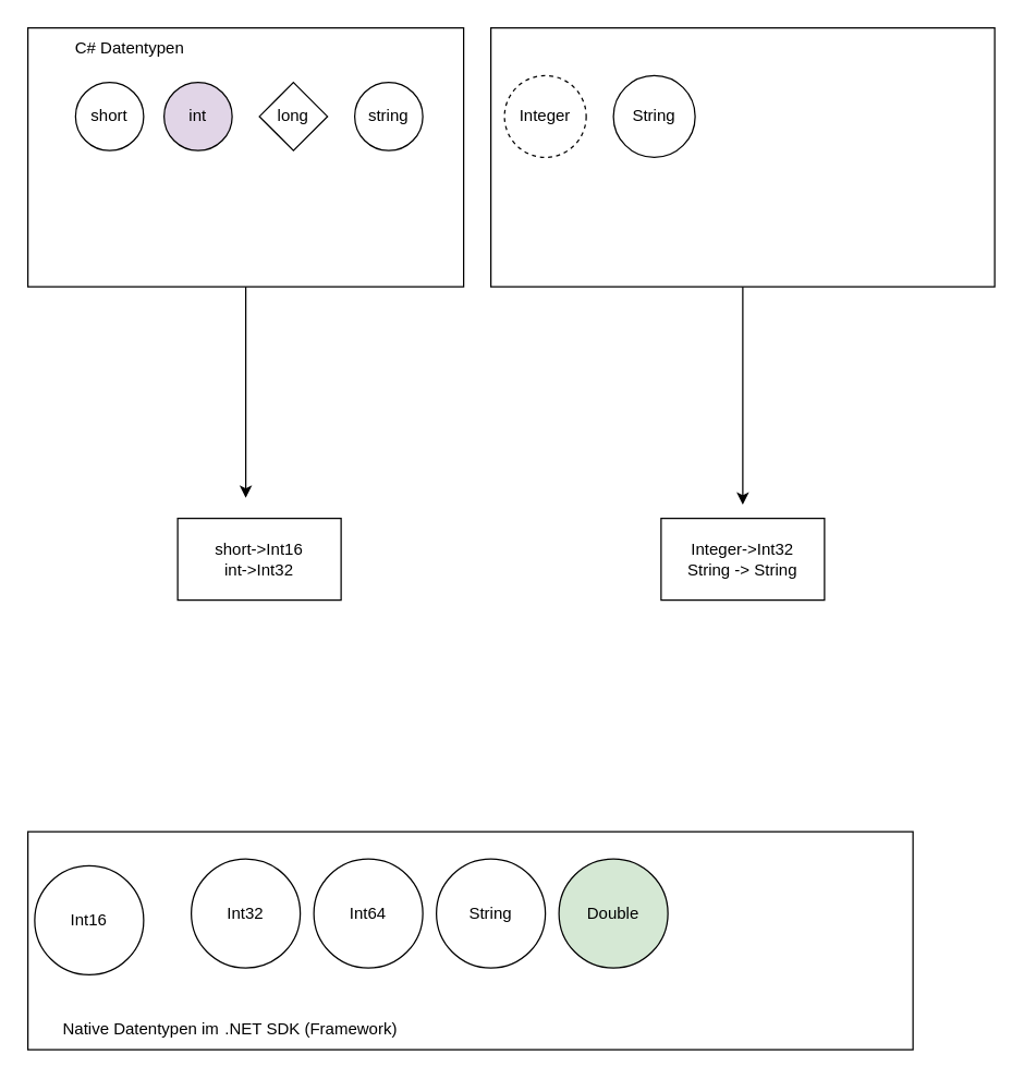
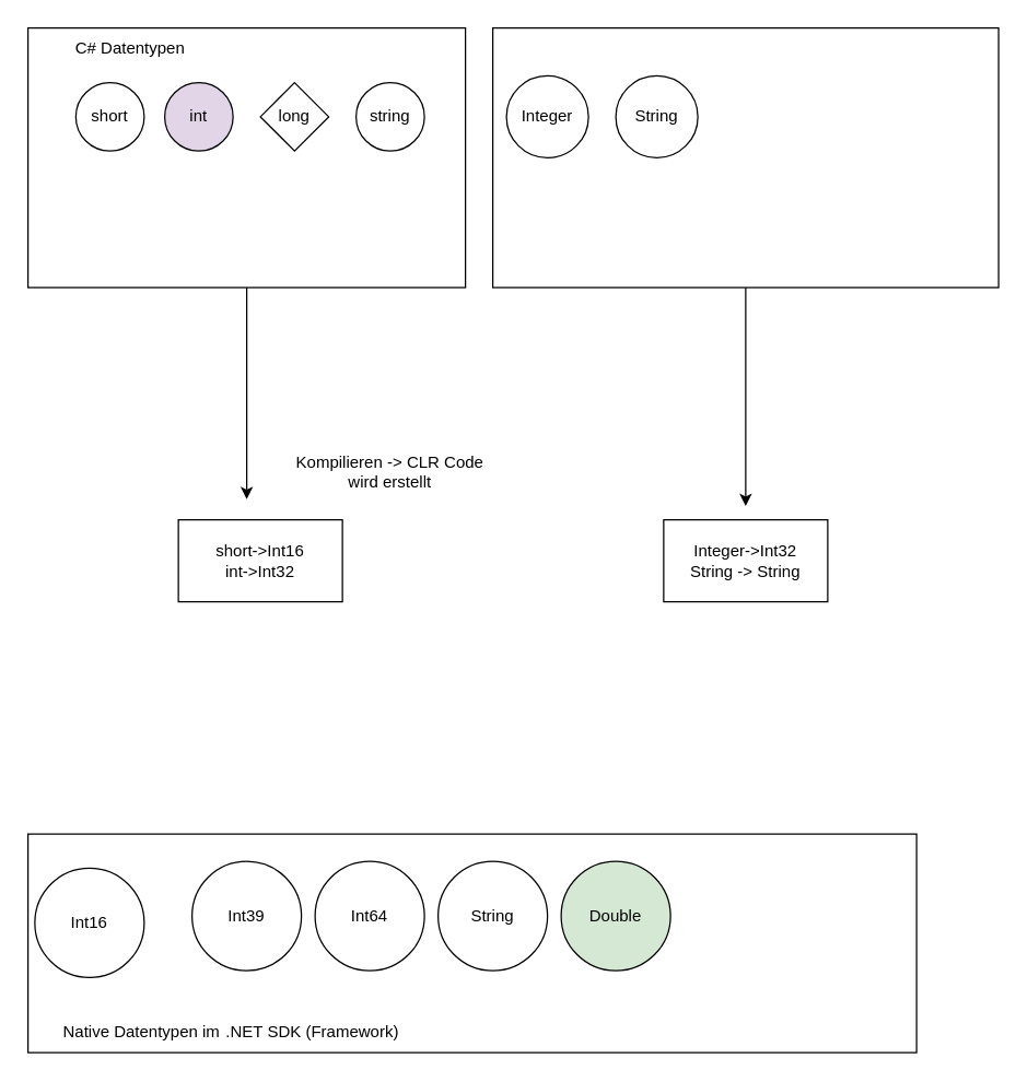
- <mxCell id="17" value="Integer" style="ellipse;whiteSpace=wrap;html=1;aspect=fixed;dashed=1;" vertex="1" parent="1"><mxGeometry x="370" y="55" width="60" height="60" as="geometry" /></mxCell>
+ <mxCell id="17" value="Integer" style="ellipse;whiteSpace=wrap;html=1;aspect=fixed;" vertex="1" parent="1"><mxGeometry x="370" y="55" width="60" height="60" as="geometry" /></mxCell>
+ <mxCell id="20" value="Kompilieren -&amp;gt; CLR Code wird erstellt" style="text;html=1;strokeColor=none;fillColor=none;align=center;verticalAlign=middle;whiteSpace=wrap;rounded=0;" vertex="1" parent="1"><mxGeometry x="205" y="330" width="160" height="30" as="geometry" /></mxCell>
- <mxCell id="3" value="Int32" style="ellipse;whiteSpace=wrap;html=1;aspect=fixed;" vertex="1" parent="1"><mxGeometry x="140" y="630" width="80" height="80" as="geometry" /></mxCell>
+ <mxCell id="3" value="Int39" style="ellipse;whiteSpace=wrap;html=1;aspect=fixed;" vertex="1" parent="1"><mxGeometry x="140" y="630" width="80" height="80" as="geometry" /></mxCell>
